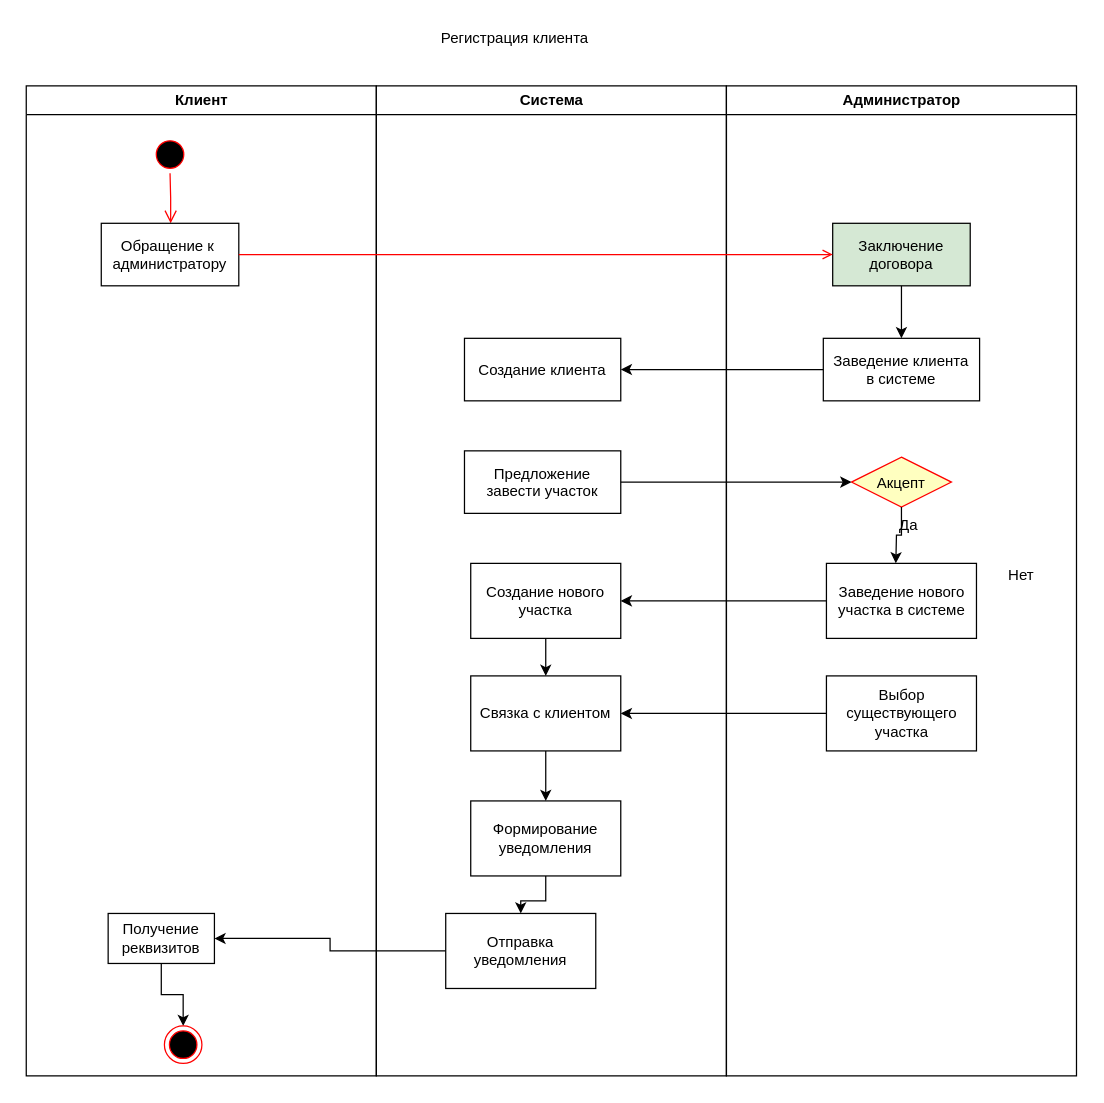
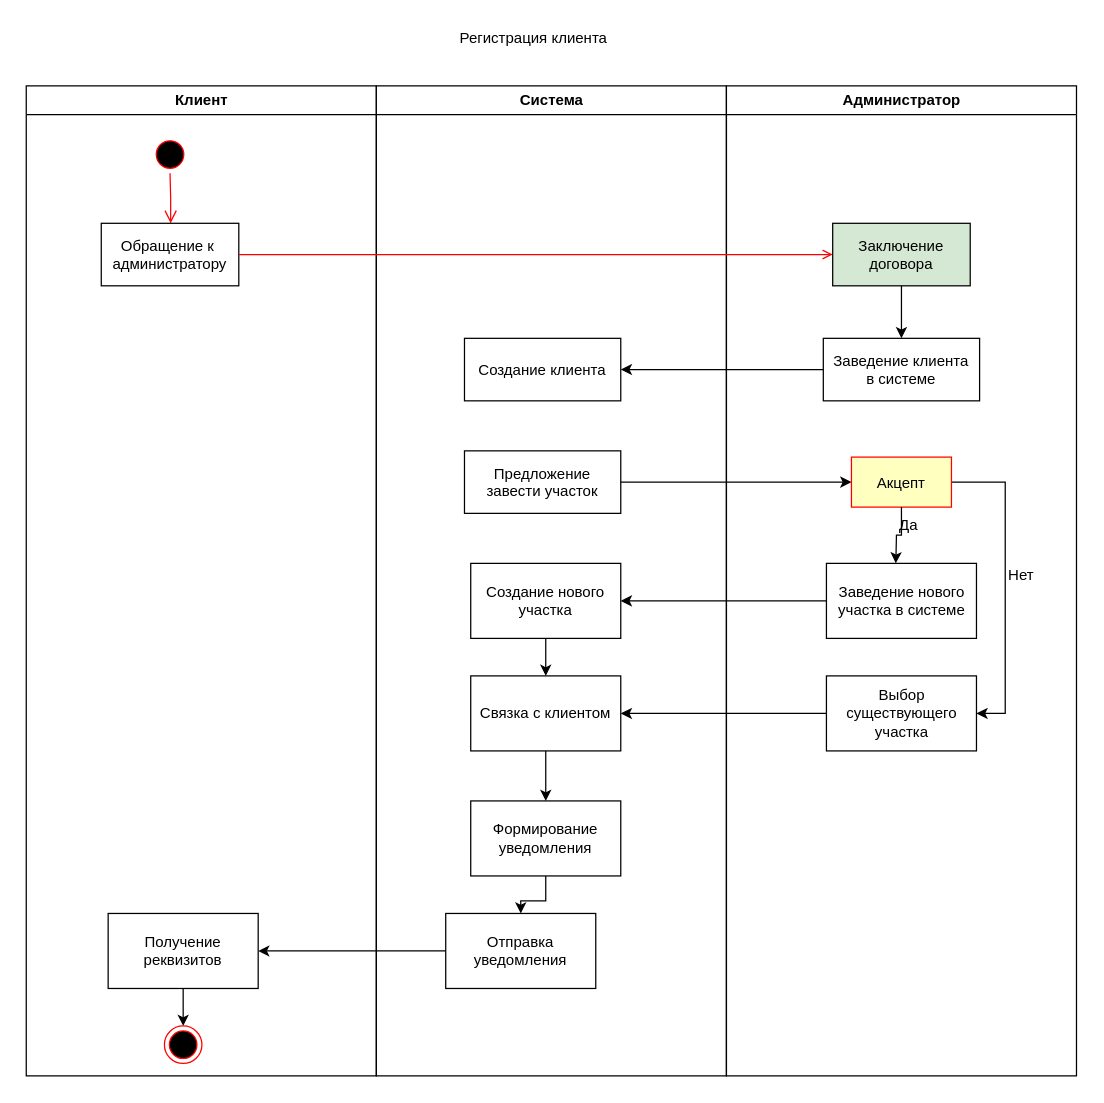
- <mxCell id="26" value="Регистрация клиента" style="text;html=1;align=center;verticalAlign=middle;resizable=0;points=[];autosize=1;" parent="1" vertex="1"><mxGeometry x="341" y="20" width="140" height="20" as="geometry" /></mxCell>
+ <mxCell id="26" value="Регистрация клиента" style="text;html=1;align=center;verticalAlign=middle;resizable=0;points=[];autosize=1;" parent="1" vertex="1"><mxGeometry x="356" y="20" width="140" height="20" as="geometry" /></mxCell>
- <mxCell id="23" value="Акцепт" style="rhombus;fillColor=#ffffc0;strokeColor=#ff0000;" parent="19" vertex="1"><mxGeometry x="100" y="297" width="80" height="40" as="geometry" /></mxCell>
+ <mxCell id="23" value="Акцепт" style="fillColor=#ffffc0;strokeColor=#ff0000;rounded=0;" parent="19" vertex="1"><mxGeometry x="100" y="297" width="80" height="40" as="geometry" /></mxCell>
+ <mxCell id="22" style="edgeStyle=orthogonalEdgeStyle;rounded=0;orthogonalLoop=1;jettySize=auto;html=1;entryX=1;entryY=0.5;entryDx=0;entryDy=0;" parent="19" source="23" target="25" edge="1"><mxGeometry relative="1" as="geometry"><Array as="points"><mxPoint x="223" y="317" /><mxPoint x="223" y="502" /></Array></mxGeometry></mxCell>
- <mxCell id="7" value="Получение реквизитов" style="whiteSpace=wrap;html=1;" parent="2" vertex="1"><mxGeometry x="65.5" y="662" width="85" height="40" as="geometry" /></mxCell>
+ <mxCell id="7" value="Получение реквизитов" style="whiteSpace=wrap;html=1;" parent="2" vertex="1"><mxGeometry x="65.5" y="662" width="120" height="60" as="geometry" /></mxCell>
